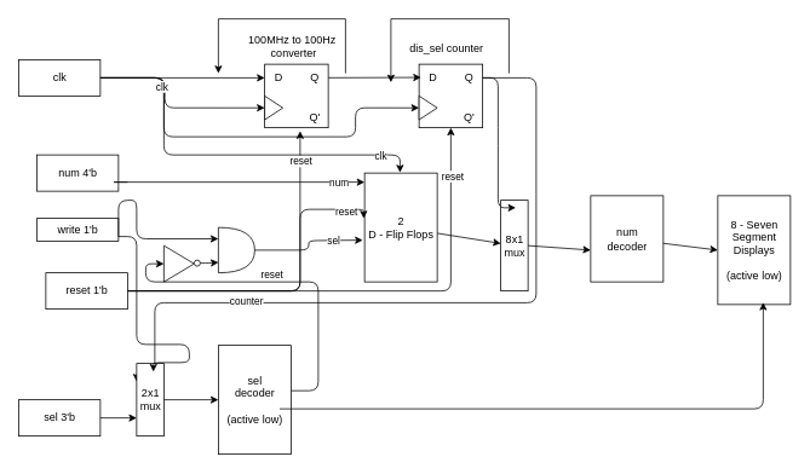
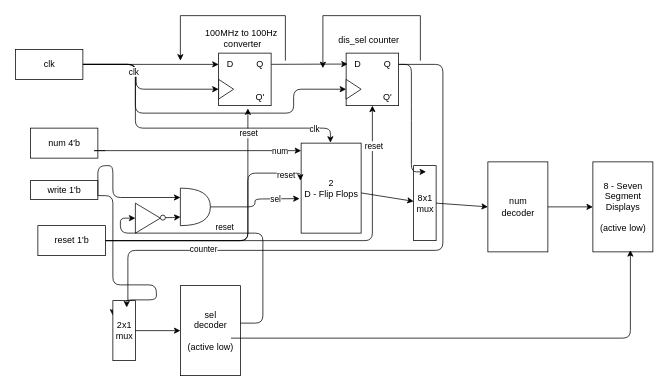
- <mxCell id="2" value="num&lt;div&gt;decoder&lt;/div&gt;" style="externalPins=0;recursiveResize=0;shadow=0;dashed=0;align=center;html=1;strokeWidth=1;shape=mxgraph.rtl.abstract.entity;container=1;collapsible=0;kind=sequential;drawPins=0;left=3;right=2;bottom=0;top=0;" parent="1" vertex="1"><mxGeometry x="650" y="215" width="80" height="95" as="geometry" /></mxCell>
+ <mxCell id="2" value="num&lt;div&gt;decoder&lt;/div&gt;" style="externalPins=0;recursiveResize=0;shadow=0;dashed=0;align=center;html=1;strokeWidth=1;shape=mxgraph.rtl.abstract.entity;container=1;collapsible=0;kind=sequential;drawPins=0;left=3;right=2;bottom=0;top=0;" parent="1" vertex="1"><mxGeometry x="650" y="215" width="80" height="120" as="geometry" /></mxCell>
- <mxCell id="4" value="sel 3'b" style="externalPins=0;recursiveResize=0;shadow=0;dashed=0;align=center;html=1;strokeWidth=1;shape=mxgraph.rtl.abstract.entity;container=1;collapsible=0;kind=input;drawPins=0;left=0;right=1;bottom=0;top=0;" parent="1" vertex="1"><mxGeometry x="20" y="440" width="90" height="40" as="geometry" /></mxCell>
- <mxCell id="26" style="edgeStyle=orthogonalEdgeStyle;html=1;exitX=0;exitY=0;exitDx=90;exitDy=20;exitPerimeter=0;entryX=0;entryY=0;entryDx=0;entryDy=60;entryPerimeter=0;" parent="1" source="4" target="59" edge="1"><mxGeometry relative="1" as="geometry"><mxPoint x="280" y="460" as="targetPoint" /></mxGeometry></mxCell>
